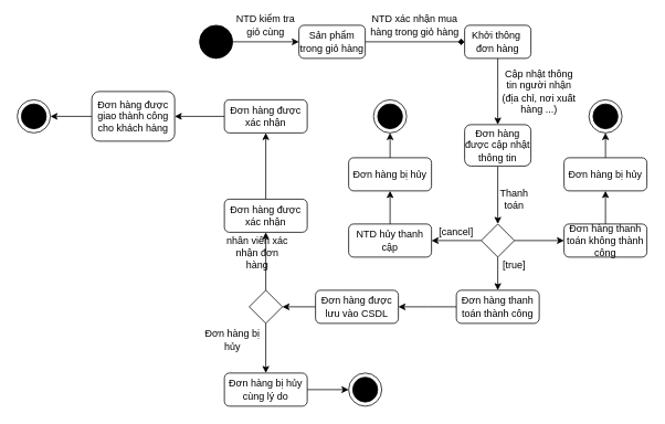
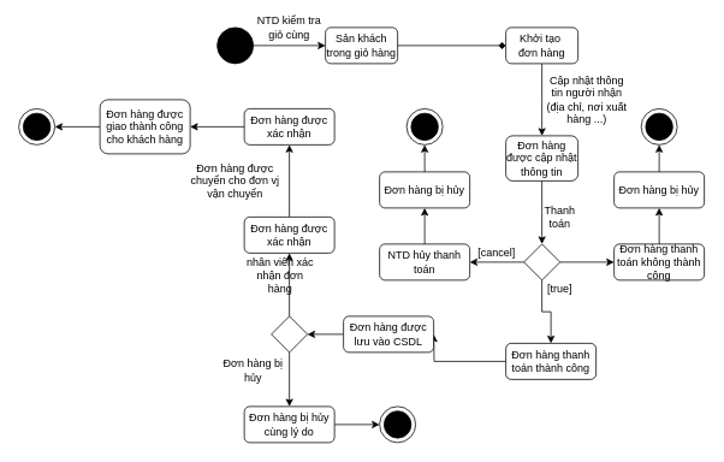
- <mxCell id="6" value="NTD xác nhận mua hàng trong giỏ hàng" style="text;html=1;strokeColor=none;fillColor=none;align=center;verticalAlign=middle;whiteSpace=wrap;rounded=0;" vertex="1" parent="1"><mxGeometry x="445" y="20" width="110" height="20" as="geometry" /></mxCell>
- <mxCell id="3" value="Sản phẩm trong giỏ hàng" style="shape=rect;rounded=1;html=1;whiteSpace=wrap;align=center;" vertex="1" parent="1"><mxGeometry x="360" y="30" width="80" height="40" as="geometry" /></mxCell>
+ <mxCell id="3" value="Sản khách trong giỏ hàng" style="shape=rect;rounded=1;html=1;whiteSpace=wrap;align=center;" vertex="1" parent="1"><mxGeometry x="360" y="30" width="80" height="40" as="geometry" /></mxCell>
- <mxCell id="9" value="Khởi thông&amp;nbsp;&lt;br&gt;đơn hàng" style="shape=rect;rounded=1;html=1;whiteSpace=wrap;align=center;" vertex="1" parent="1"><mxGeometry x="560" y="30" width="80" height="40" as="geometry" /></mxCell>
+ <mxCell id="9" value="Khởi tạo&amp;nbsp;&lt;br&gt;đơn hàng" style="shape=rect;rounded=1;html=1;whiteSpace=wrap;align=center;" vertex="1" parent="1"><mxGeometry x="560" y="30" width="80" height="40" as="geometry" /></mxCell>
+ <mxCell id="46" value="Đơn hàng được chuyển cho đơn vj vận chuyển" style="text;html=1;strokeColor=none;fillColor=none;align=center;verticalAlign=middle;whiteSpace=wrap;rounded=0;" vertex="1" parent="1"><mxGeometry x="210" y="190" width="100" height="20" as="geometry" /></mxCell>
- <mxCell id="27" value="NTD hủy thanh cập" style="shape=rect;rounded=1;html=1;whiteSpace=wrap;align=center;" vertex="1" parent="1"><mxGeometry x="420" y="270" width="100" height="40" as="geometry" /></mxCell>
+ <mxCell id="27" value="NTD hủy thanh toán" style="shape=rect;rounded=1;html=1;whiteSpace=wrap;align=center;" vertex="1" parent="1"><mxGeometry x="420" y="270" width="100" height="40" as="geometry" /></mxCell>
- <mxCell id="24" value="Đơn hàng thanh toán thành công" style="shape=rect;rounded=1;html=1;whiteSpace=wrap;align=center;" vertex="1" parent="1"><mxGeometry x="550" y="350" width="100" height="40" as="geometry" /></mxCell>
+ <mxCell id="24" value="Đơn hàng thanh toán thành công" style="shape=rect;rounded=1;html=1;whiteSpace=wrap;align=center;" vertex="1" parent="1"><mxGeometry x="560" y="380" width="100" height="40" as="geometry" /></mxCell>
